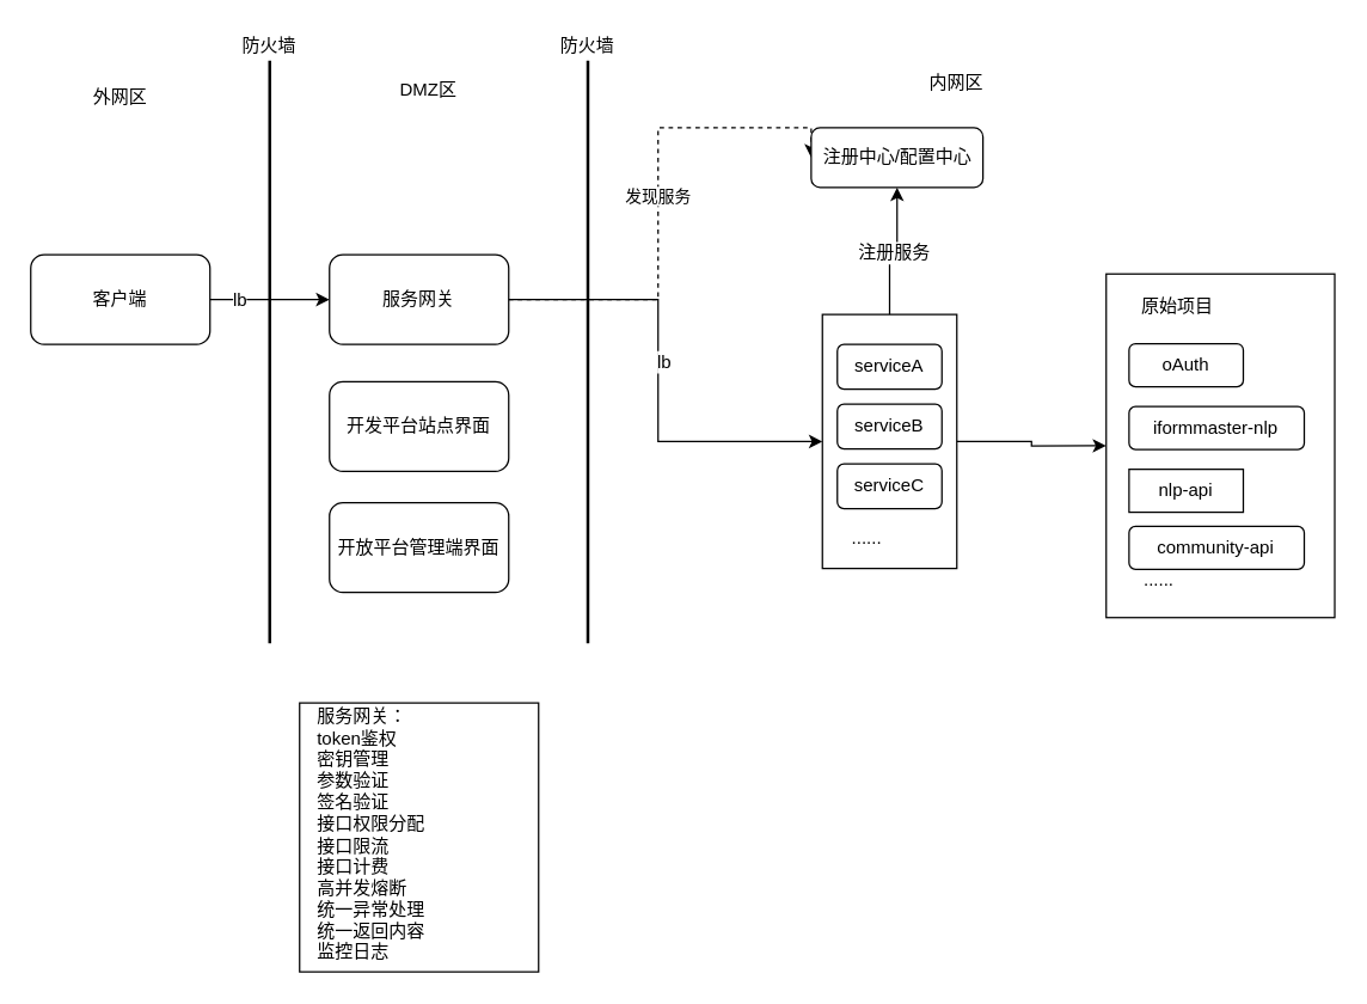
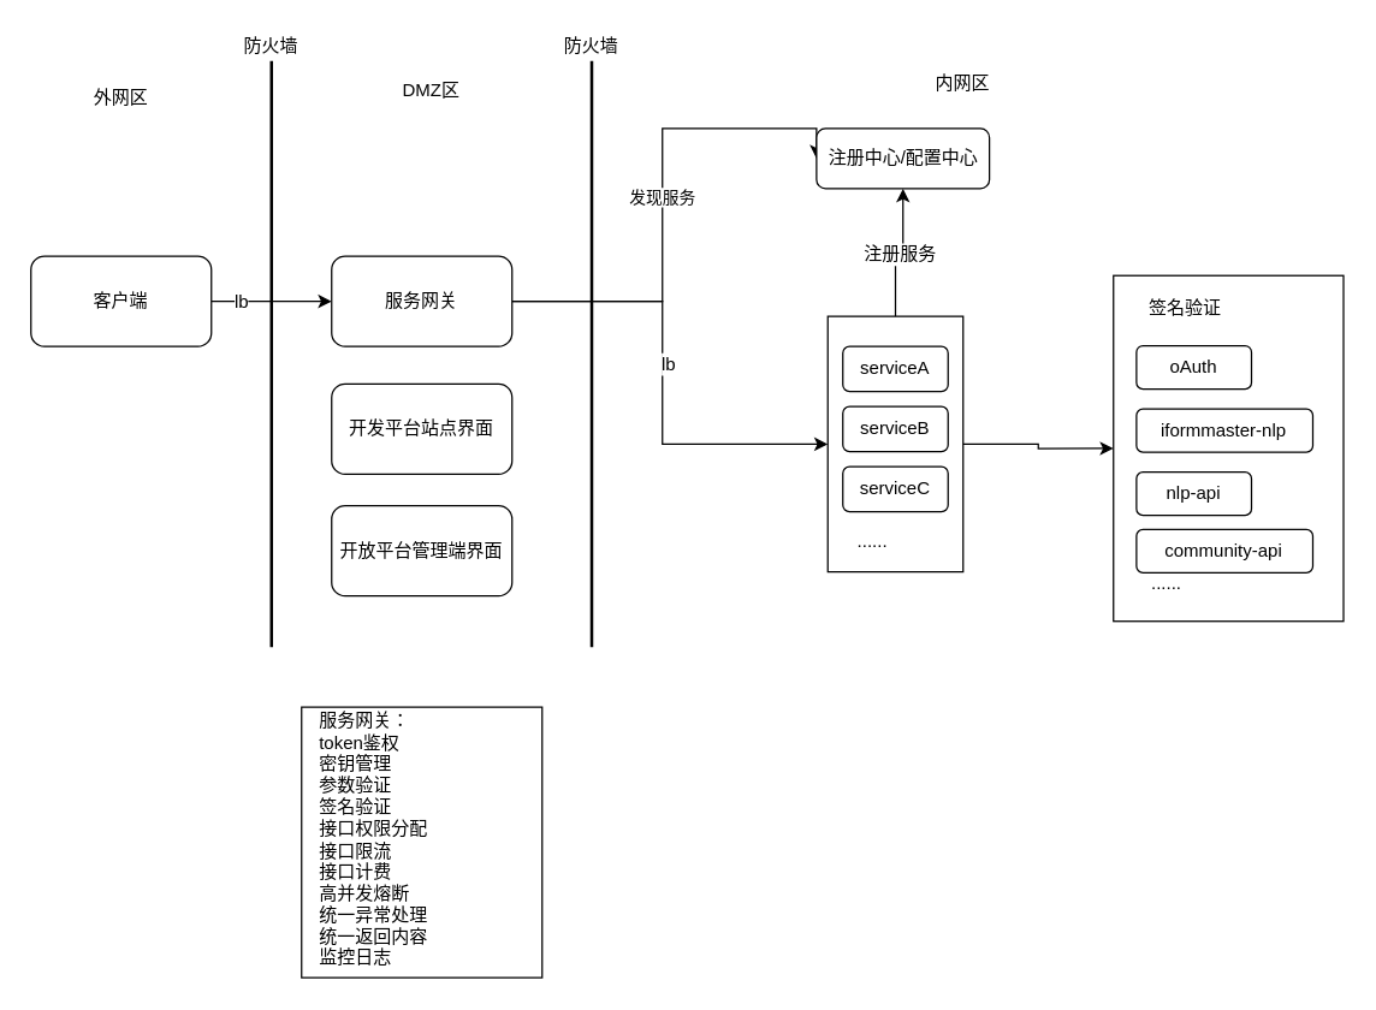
- <mxCell id="11" value="发现服务" style="edgeStyle=orthogonalEdgeStyle;rounded=0;orthogonalLoop=1;jettySize=auto;html=1;entryX=0;entryY=0.5;entryDx=0;entryDy=0;dashed=1;" edge="1" parent="1" source="12" target="13"><mxGeometry relative="1" as="geometry"><Array as="points"><mxPoint x="440" y="200" /><mxPoint x="440" y="85" /></Array></mxGeometry></mxCell>
+ <mxCell id="11" value="发现服务" style="edgeStyle=orthogonalEdgeStyle;rounded=0;orthogonalLoop=1;jettySize=auto;html=1;entryX=0;entryY=0.5;entryDx=0;entryDy=0;" edge="1" parent="1" source="12" target="13"><mxGeometry relative="1" as="geometry"><Array as="points"><mxPoint x="440" y="200" /><mxPoint x="440" y="85" /></Array></mxGeometry></mxCell>
- <mxCell id="33" value="原始项目" style="text;html=1;strokeColor=none;fillColor=none;align=center;verticalAlign=middle;whiteSpace=wrap;rounded=0;" vertex="1" parent="26"><mxGeometry x="15.3" y="14.238" width="66.3" height="21.905" as="geometry" /></mxCell>
+ <mxCell id="33" value="签名验证" style="text;html=1;strokeColor=none;fillColor=none;align=center;verticalAlign=middle;whiteSpace=wrap;rounded=0;" vertex="1" parent="26"><mxGeometry x="15.3" y="14.238" width="66.3" height="21.905" as="geometry" /></mxCell>
- <mxCell id="30" value="nlp-api" style="whiteSpace=wrap;html=1;rounded=0;" vertex="1" parent="26"><mxGeometry x="15.3" y="133.619" width="76.5" height="28.75" as="geometry" /></mxCell>
+ <mxCell id="30" value="nlp-api" style="rounded=1;whiteSpace=wrap;html=1;" vertex="1" parent="26"><mxGeometry x="15.3" y="133.619" width="76.5" height="28.75" as="geometry" /></mxCell>
